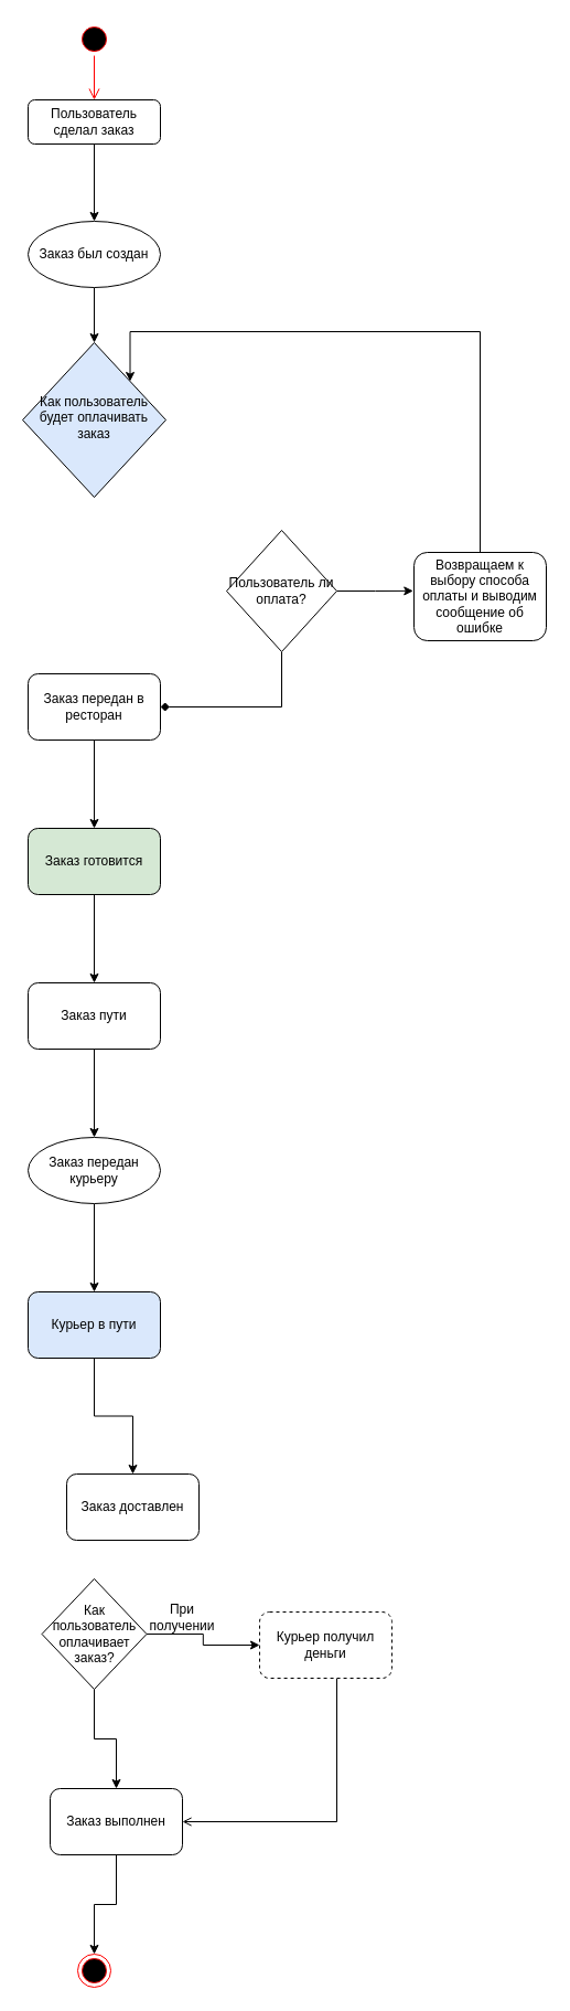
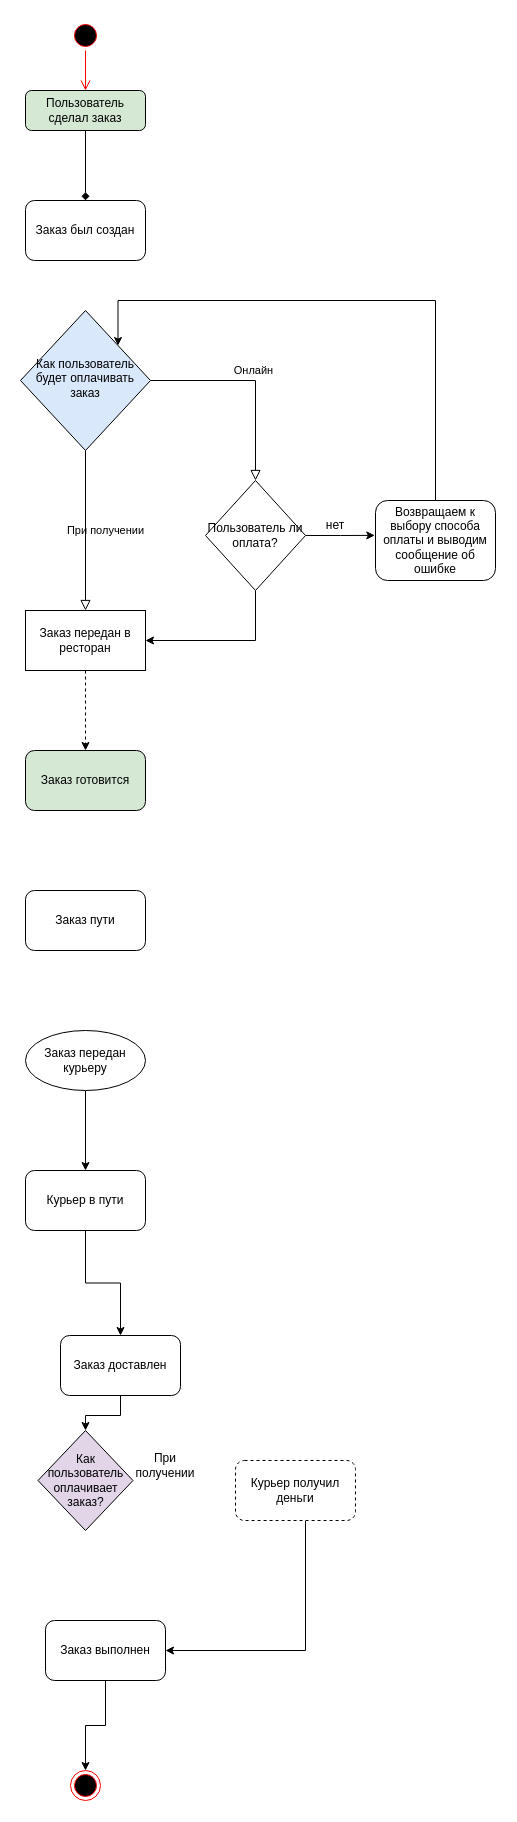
- <mxCell id="3" value="Пользователь сделал заказ" style="rounded=1;whiteSpace=wrap;html=1;fontSize=12;glass=0;strokeWidth=1;shadow=0;" parent="1" vertex="1"><mxGeometry x="25" y="90" width="120" height="40" as="geometry" /></mxCell>
+ <mxCell id="3" value="Пользователь сделал заказ" style="rounded=1;whiteSpace=wrap;html=1;fontSize=12;glass=0;strokeWidth=1;shadow=0;fillColor=#d5e8d4;" parent="1" vertex="1"><mxGeometry x="25" y="90" width="120" height="40" as="geometry" /></mxCell>
- <mxCell id="2" value="" style="edgeStyle=orthogonalEdgeStyle;rounded=0;orthogonalLoop=1;jettySize=auto;html=1;" edge="1" parent="1" source="3" target="10"><mxGeometry relative="1" as="geometry" /></mxCell>
+ <mxCell id="2" value="" style="edgeStyle=orthogonalEdgeStyle;rounded=0;orthogonalLoop=1;jettySize=auto;html=1;endArrow=diamond;" edge="1" parent="1" source="3" target="10"><mxGeometry relative="1" as="geometry" /></mxCell>
- <mxCell id="10" value="Заказ был создан" style="ellipse;whiteSpace=wrap;html=1;glass=0;strokeWidth=1;shadow=0;" vertex="1" parent="1"><mxGeometry x="25" y="200" width="120" height="60" as="geometry" /></mxCell>
+ <mxCell id="10" value="Заказ был создан" style="whiteSpace=wrap;html=1;rounded=1;glass=0;strokeWidth=1;shadow=0;" vertex="1" parent="1"><mxGeometry x="25" y="200" width="120" height="60" as="geometry" /></mxCell>
- <mxCell id="9" style="edgeStyle=orthogonalEdgeStyle;rounded=0;orthogonalLoop=1;jettySize=auto;html=1;entryX=0.5;entryY=0;entryDx=0;entryDy=0;" edge="1" parent="1" source="10" target="6"><mxGeometry relative="1" as="geometry" /></mxCell>
+ <mxCell id="5" value="Онлайн" style="edgeStyle=orthogonalEdgeStyle;rounded=0;html=1;jettySize=auto;orthogonalLoop=1;fontSize=11;endArrow=block;endFill=0;endSize=8;strokeWidth=1;shadow=0;labelBackgroundColor=none;entryX=0.5;entryY=0;entryDx=0;entryDy=0;" parent="1" source="6" target="34" edge="1"><mxGeometry y="10" relative="1" as="geometry"><mxPoint as="offset" /><mxPoint x="245.067" y="530" as="targetPoint" /></mxGeometry></mxCell>
+ <mxCell id="4" value="При получении" style="rounded=0;html=1;jettySize=auto;orthogonalLoop=1;fontSize=11;endArrow=block;endFill=0;endSize=8;strokeWidth=1;shadow=0;labelBackgroundColor=none;edgeStyle=orthogonalEdgeStyle;entryX=0.5;entryY=0;entryDx=0;entryDy=0;" parent="1" source="6" target="12" edge="1"><mxGeometry y="20" relative="1" as="geometry"><mxPoint as="offset" /><mxPoint x="85" y="630" as="targetPoint" /></mxGeometry></mxCell>
+ <mxCell id="37" value="нет" style="text;html=1;strokeColor=none;fillColor=none;align=center;verticalAlign=middle;whiteSpace=wrap;rounded=0;" vertex="1" parent="1"><mxGeometry x="305" y="510" width="60" height="30" as="geometry" /></mxCell>
- <mxCell id="12" value="Заказ передан в ресторан" style="rounded=1;whiteSpace=wrap;html=1;" vertex="1" parent="1"><mxGeometry x="25" y="610" width="120" height="60" as="geometry" /></mxCell>
+ <mxCell id="12" value="Заказ передан в ресторан" style="whiteSpace=wrap;html=1;rounded=0;" vertex="1" parent="1"><mxGeometry x="25" y="610" width="120" height="60" as="geometry" /></mxCell>
- <mxCell id="32" style="edgeStyle=orthogonalEdgeStyle;rounded=0;orthogonalLoop=1;jettySize=auto;html=1;entryX=1;entryY=0.5;entryDx=0;entryDy=0;endArrow=diamond;" edge="1" parent="1" source="34" target="12"><mxGeometry relative="1" as="geometry"><mxPoint x="195" y="680" as="targetPoint" /><Array as="points"><mxPoint x="255" y="640" /></Array></mxGeometry></mxCell>
+ <mxCell id="32" style="edgeStyle=orthogonalEdgeStyle;rounded=0;orthogonalLoop=1;jettySize=auto;html=1;entryX=1;entryY=0.5;entryDx=0;entryDy=0;" edge="1" parent="1" source="34" target="12"><mxGeometry relative="1" as="geometry"><mxPoint x="195" y="680" as="targetPoint" /><Array as="points"><mxPoint x="255" y="640" /></Array></mxGeometry></mxCell>
- <mxCell id="11" value="" style="edgeStyle=orthogonalEdgeStyle;rounded=0;orthogonalLoop=1;jettySize=auto;html=1;" edge="1" parent="1" source="12" target="14"><mxGeometry relative="1" as="geometry" /></mxCell>
+ <mxCell id="11" value="" style="edgeStyle=orthogonalEdgeStyle;rounded=0;orthogonalLoop=1;jettySize=auto;html=1;dashed=1;" edge="1" parent="1" source="12" target="14"><mxGeometry relative="1" as="geometry" /></mxCell>
- <mxCell id="13" value="" style="edgeStyle=orthogonalEdgeStyle;rounded=0;orthogonalLoop=1;jettySize=auto;html=1;" edge="1" parent="1" source="14" target="16"><mxGeometry relative="1" as="geometry" /></mxCell>
- <mxCell id="15" value="" style="edgeStyle=orthogonalEdgeStyle;rounded=0;orthogonalLoop=1;jettySize=auto;html=1;" edge="1" parent="1" source="16" target="18"><mxGeometry relative="1" as="geometry" /></mxCell>
- <mxCell id="20" value="Курьер в пути" style="whiteSpace=wrap;html=1;rounded=1;fillColor=#dae8fc;" vertex="1" parent="1"><mxGeometry x="25" y="1170" width="120" height="60" as="geometry" /></mxCell>
+ <mxCell id="20" value="Курьер в пути" style="whiteSpace=wrap;html=1;rounded=1;" vertex="1" parent="1"><mxGeometry x="25" y="1170" width="120" height="60" as="geometry" /></mxCell>
+ <mxCell id="21" value="" style="edgeStyle=orthogonalEdgeStyle;rounded=0;orthogonalLoop=1;jettySize=auto;html=1;entryX=0.5;entryY=0;entryDx=0;entryDy=0;" edge="1" parent="1" source="22" target="25"><mxGeometry relative="1" as="geometry"><mxPoint x="85" y="1440" as="targetPoint" /></mxGeometry></mxCell>
- <mxCell id="25" value="Как пользователь оплачивает заказ?" style="rhombus;whiteSpace=wrap;html=1;" vertex="1" parent="1"><mxGeometry x="37.5" y="1430" width="95" height="100" as="geometry" /></mxCell>
+ <mxCell id="25" value="Как пользователь оплачивает заказ?" style="rhombus;whiteSpace=wrap;html=1;fillColor=#e1d5e7;" vertex="1" parent="1"><mxGeometry x="37.5" y="1430" width="95" height="100" as="geometry" /></mxCell>
- <mxCell id="23" style="edgeStyle=orthogonalEdgeStyle;rounded=0;orthogonalLoop=1;jettySize=auto;html=1;entryX=0;entryY=0.5;entryDx=0;entryDy=0;" edge="1" parent="1" source="25" target="27"><mxGeometry relative="1" as="geometry" /></mxCell>
- <mxCell id="24" value="" style="edgeStyle=orthogonalEdgeStyle;rounded=0;orthogonalLoop=1;jettySize=auto;html=1;entryX=0.5;entryY=0;entryDx=0;entryDy=0;" edge="1" parent="1" source="25" target="30"><mxGeometry relative="1" as="geometry"><mxPoint x="85" y="1630" as="targetPoint" /></mxGeometry></mxCell>
- <mxCell id="26" style="edgeStyle=orthogonalEdgeStyle;rounded=0;orthogonalLoop=1;jettySize=auto;html=1;entryX=1;entryY=0.5;entryDx=0;entryDy=0;endArrow=open;" edge="1" parent="1" source="27" target="30"><mxGeometry relative="1" as="geometry"><Array as="points"><mxPoint x="305" y="1650" /></Array></mxGeometry></mxCell>
+ <mxCell id="26" style="edgeStyle=orthogonalEdgeStyle;rounded=0;orthogonalLoop=1;jettySize=auto;html=1;entryX=1;entryY=0.5;entryDx=0;entryDy=0;" edge="1" parent="1" source="27" target="30"><mxGeometry relative="1" as="geometry"><Array as="points"><mxPoint x="305" y="1650" /></Array></mxGeometry></mxCell>
